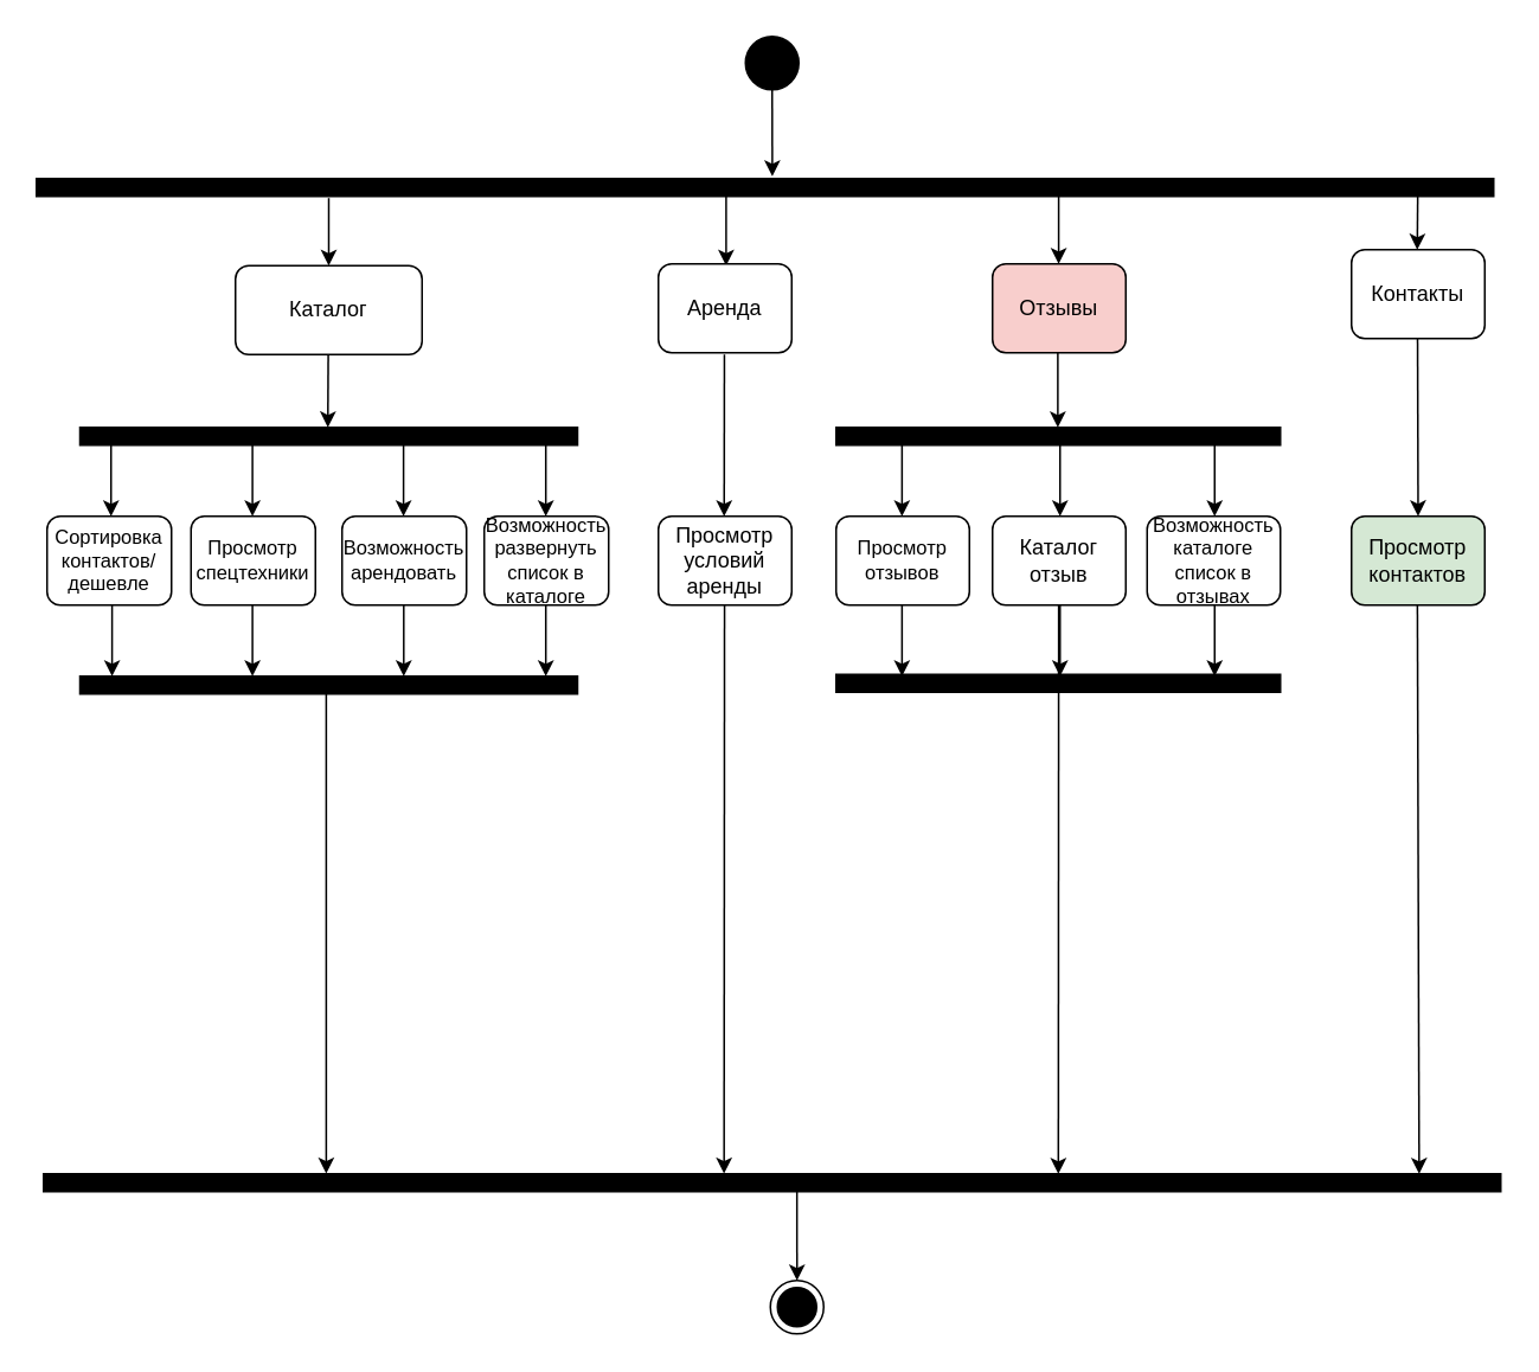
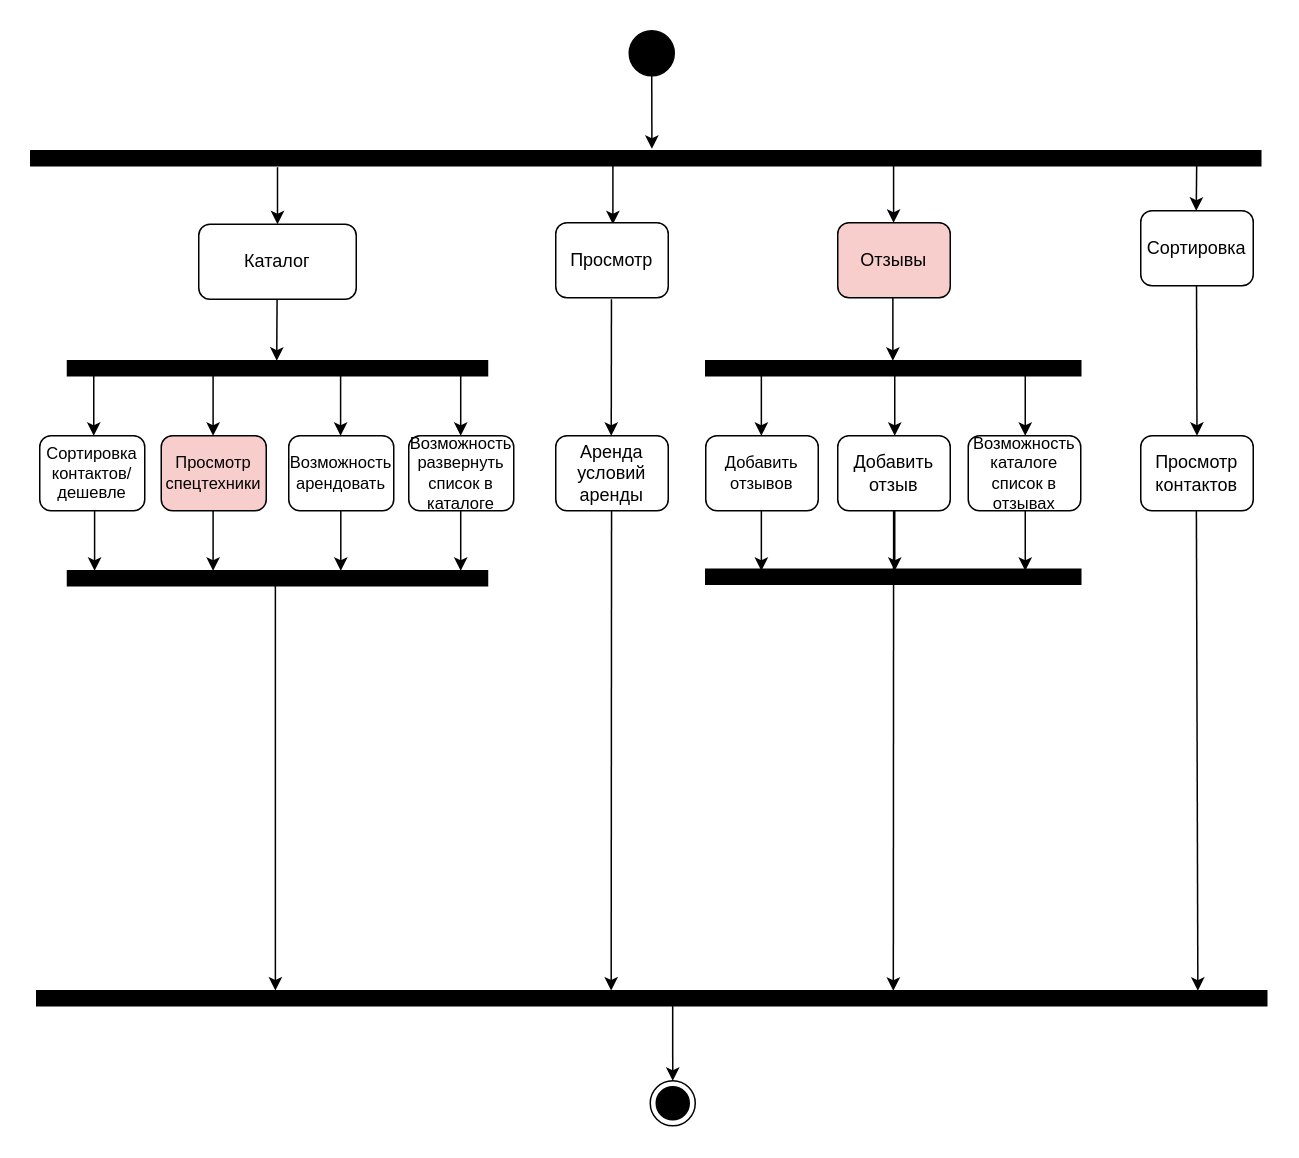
- <mxCell id="47" value="Контакты" style="rounded=1;whiteSpace=wrap;html=1;" parent="1" vertex="1"><mxGeometry x="760" y="140" width="75" height="50" as="geometry" /></mxCell>
+ <mxCell id="47" value="Сортировка" style="rounded=1;whiteSpace=wrap;html=1;" parent="1" vertex="1"><mxGeometry x="760" y="140" width="75" height="50" as="geometry" /></mxCell>
- <mxCell id="9" value="Аренда" style="rounded=1;whiteSpace=wrap;html=1;" parent="1" vertex="1"><mxGeometry x="370" y="148" width="75" height="50" as="geometry" /></mxCell>
+ <mxCell id="9" value="Просмотр" style="rounded=1;whiteSpace=wrap;html=1;" parent="1" vertex="1"><mxGeometry x="370" y="148" width="75" height="50" as="geometry" /></mxCell>
- <mxCell id="18" value="Просмотр спецтехники" style="rounded=1;whiteSpace=wrap;html=1;fontSize=11;" parent="1" vertex="1"><mxGeometry x="107" y="290" width="70" height="50" as="geometry" /></mxCell>
+ <mxCell id="18" value="Просмотр спецтехники" style="rounded=1;whiteSpace=wrap;html=1;fontSize=11;fillColor=#f8cecc;" parent="1" vertex="1"><mxGeometry x="107" y="290" width="70" height="50" as="geometry" /></mxCell>
- <mxCell id="30" value="Просмотр условий аренды" style="rounded=1;whiteSpace=wrap;html=1;" parent="1" vertex="1"><mxGeometry x="370" y="290" width="75" height="50" as="geometry" /></mxCell>
+ <mxCell id="30" value="Аренда условий аренды" style="rounded=1;whiteSpace=wrap;html=1;" parent="1" vertex="1"><mxGeometry x="370" y="290" width="75" height="50" as="geometry" /></mxCell>
- <mxCell id="32" value="Просмотр отзывов" style="rounded=1;whiteSpace=wrap;html=1;fontSize=11;" parent="1" vertex="1"><mxGeometry x="470" y="290" width="75" height="50" as="geometry" /></mxCell>
+ <mxCell id="32" value="Добавить отзывов" style="rounded=1;whiteSpace=wrap;html=1;fontSize=11;" parent="1" vertex="1"><mxGeometry x="470" y="290" width="75" height="50" as="geometry" /></mxCell>
- <mxCell id="36" value="Каталог отзыв" style="rounded=1;whiteSpace=wrap;html=1;" parent="1" vertex="1"><mxGeometry x="558" y="290" width="75" height="50" as="geometry" /></mxCell>
+ <mxCell id="36" value="Добавить отзыв" style="rounded=1;whiteSpace=wrap;html=1;" parent="1" vertex="1"><mxGeometry x="558" y="290" width="75" height="50" as="geometry" /></mxCell>
- <mxCell id="48" value="Просмотр контактов" style="rounded=1;whiteSpace=wrap;html=1;fillColor=#d5e8d4;" parent="1" vertex="1"><mxGeometry x="760" y="290" width="75" height="50" as="geometry" /></mxCell>
+ <mxCell id="48" value="Просмотр контактов" style="rounded=1;whiteSpace=wrap;html=1;" parent="1" vertex="1"><mxGeometry x="760" y="290" width="75" height="50" as="geometry" /></mxCell>
